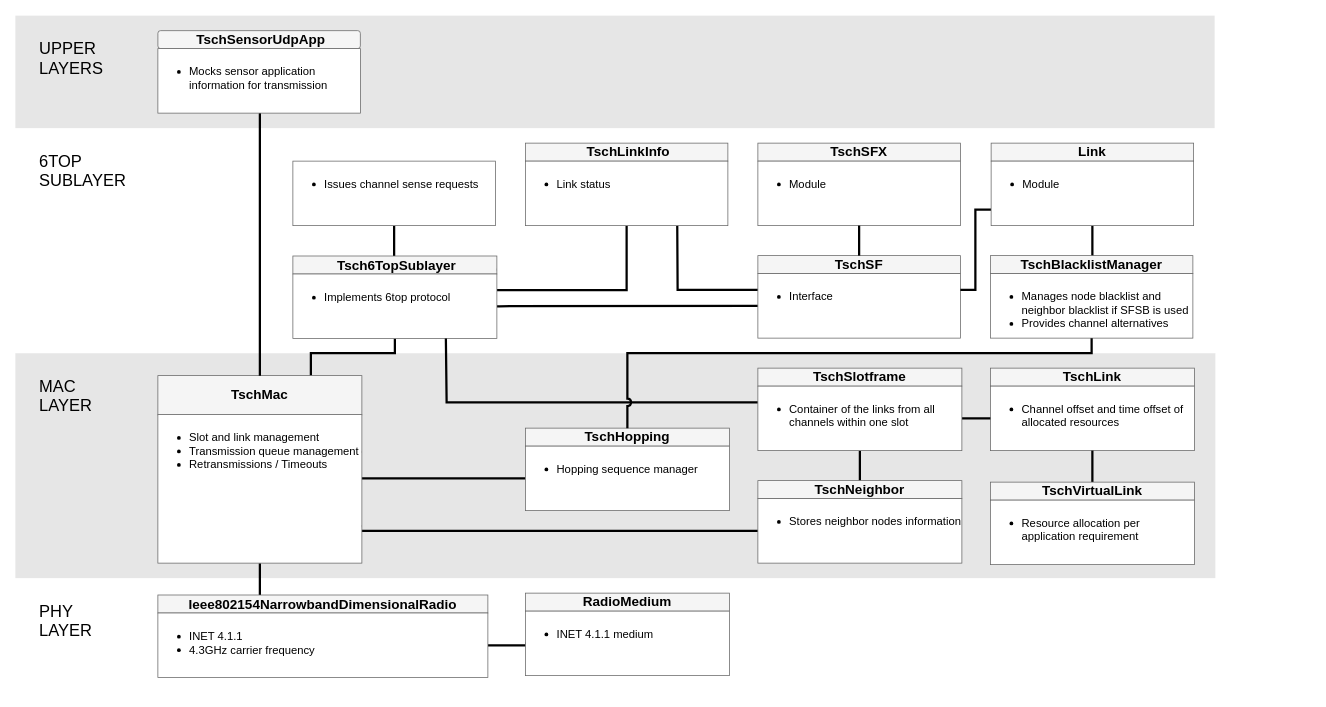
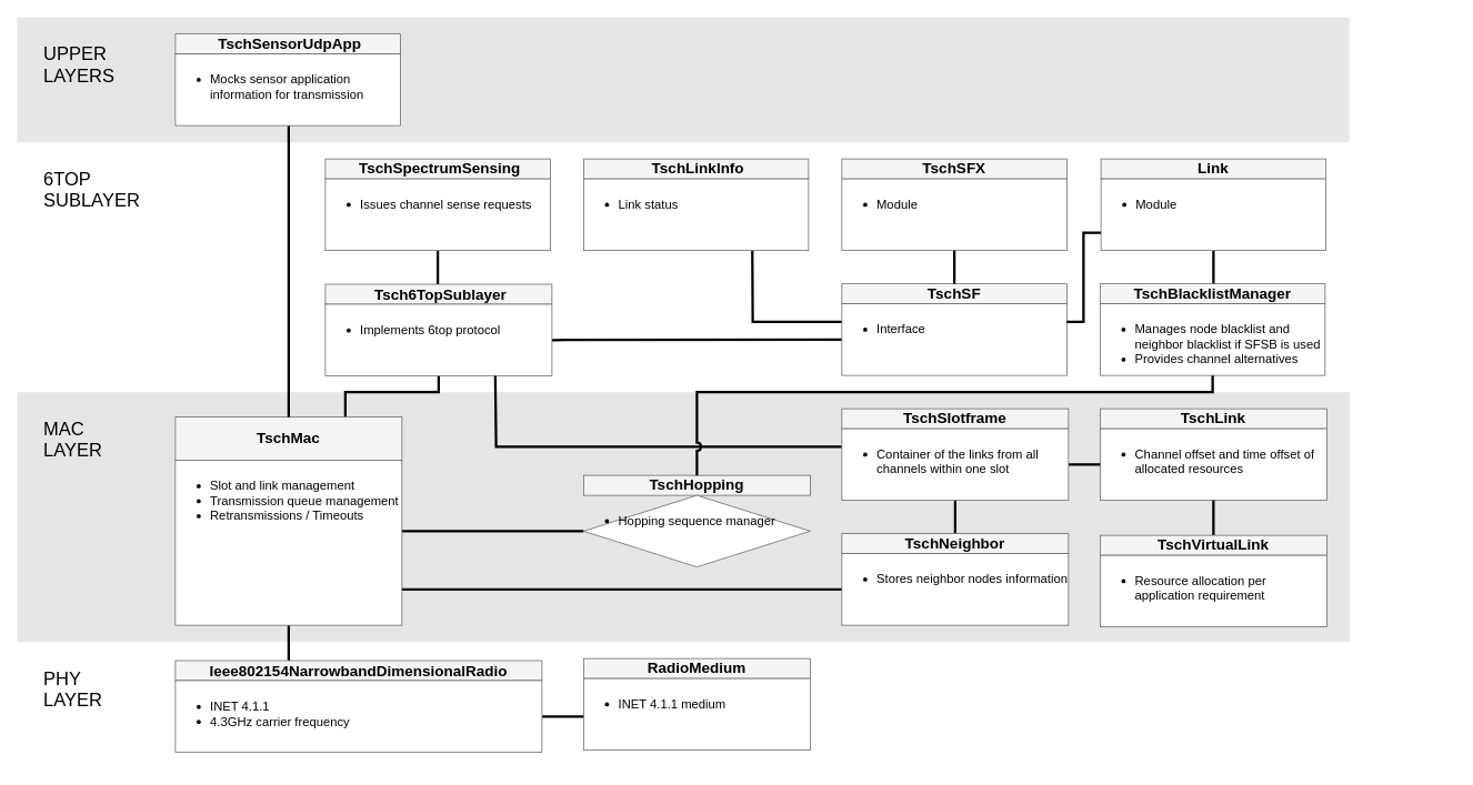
- <mxCell id="70" value="&amp;nbsp;TschSensorUdpApp" style="whiteSpace=wrap;html=1;shadow=0;fontSize=18;fillColor=#f5f5f5;strokeColor=#666666;fontStyle=1;rounded=1;" vertex="1" parent="69"><mxGeometry width="270" height="24" as="geometry" /></mxCell>
+ <mxCell id="70" value="&amp;nbsp;TschSensorUdpApp" style="whiteSpace=wrap;html=1;shadow=0;fontSize=18;fillColor=#f5f5f5;strokeColor=#666666;fontStyle=1" vertex="1" parent="69"><mxGeometry width="270" height="24" as="geometry" /></mxCell>
+ <mxCell id="20" value="&amp;nbsp;TschSpectrumSensing" style="whiteSpace=wrap;html=1;shadow=0;fontSize=18;fillColor=#f5f5f5;strokeColor=#666666;fontStyle=1" vertex="1" parent="19"><mxGeometry width="270" height="24" as="geometry" /></mxCell>
- <mxCell id="12" style="edgeStyle=elbowEdgeStyle;rounded=0;html=1;startArrow=none;startFill=0;jettySize=auto;orthogonalLoop=1;fontSize=18;fillColor=#ffe6cc;strokeColor=#000000;strokeWidth=3;endArrow=none;endFill=0;entryX=0.5;entryY=1;entryDx=0;entryDy=0;exitX=1;exitY=0.25;exitDx=0;exitDy=0;" edge="1" parent="1" source="17" target="24"><mxGeometry relative="1" as="geometry"><mxPoint x="320.833" y="369.833" as="sourcePoint" /><mxPoint x="346" y="413.929" as="targetPoint" /><Array as="points"><mxPoint x="835" y="340" /><mxPoint x="580" y="435.5" /><mxPoint x="590" y="375.5" /><mxPoint x="346" y="385.5" /><mxPoint x="334" y="411.5" /></Array></mxGeometry></mxCell>
- <mxCell id="62" value="&lt;ul&gt;&lt;li&gt;Hopping sequence manager&lt;/li&gt;&lt;/ul&gt;" style="whiteSpace=wrap;html=1;shadow=0;fontSize=15;fillColor=#FFFFFF;strokeColor=#666666;align=left;verticalAlign=top;" vertex="1" parent="60"><mxGeometry y="24" width="272" height="86" as="geometry" /></mxCell>
+ <mxCell id="62" value="&lt;ul&gt;&lt;li&gt;Hopping sequence manager&lt;/li&gt;&lt;/ul&gt;" style="rhombus;whiteSpace=wrap;html=1;shadow=0;fontSize=15;fillColor=#FFFFFF;strokeColor=#666666;align=left;verticalAlign=top;" vertex="1" parent="60"><mxGeometry y="24" width="272" height="86" as="geometry" /></mxCell>
